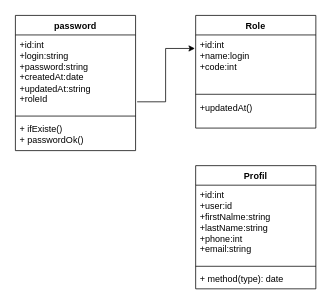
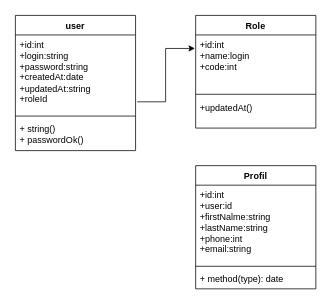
- <mxCell id="2" value="password" style="swimlane;fontStyle=1;align=center;verticalAlign=top;childLayout=stackLayout;horizontal=1;startSize=26;horizontalStack=0;resizeParent=1;resizeParentMax=0;resizeLast=0;collapsible=1;marginBottom=0;whiteSpace=wrap;html=1;" vertex="1" parent="1"><mxGeometry x="20" y="20" width="160" height="180" as="geometry" /></mxCell>
+ <mxCell id="2" value="user" style="swimlane;fontStyle=1;align=center;verticalAlign=top;childLayout=stackLayout;horizontal=1;startSize=26;horizontalStack=0;resizeParent=1;resizeParentMax=0;resizeLast=0;collapsible=1;marginBottom=0;whiteSpace=wrap;html=1;" vertex="1" parent="1"><mxGeometry x="20" y="20" width="160" height="180" as="geometry" /></mxCell>
- <mxCell id="5" value="&lt;div&gt;+ ifExiste()&lt;/div&gt;&lt;div&gt;+ passwordOk()&lt;/div&gt;&lt;div&gt;&lt;br&gt;&lt;/div&gt;" style="text;strokeColor=none;fillColor=none;align=left;verticalAlign=top;spacingLeft=4;spacingRight=4;overflow=hidden;rotatable=0;points=[[0,0.5],[1,0.5]];portConstraint=eastwest;whiteSpace=wrap;html=1;" vertex="1" parent="2"><mxGeometry y="138" width="160" height="42" as="geometry" /></mxCell>
+ <mxCell id="5" value="&lt;div&gt;+ string()&lt;/div&gt;&lt;div&gt;+ passwordOk()&lt;/div&gt;&lt;div&gt;&lt;br&gt;&lt;/div&gt;" style="text;strokeColor=none;fillColor=none;align=left;verticalAlign=top;spacingLeft=4;spacingRight=4;overflow=hidden;rotatable=0;points=[[0,0.5],[1,0.5]];portConstraint=eastwest;whiteSpace=wrap;html=1;" vertex="1" parent="2"><mxGeometry y="138" width="160" height="42" as="geometry" /></mxCell>
